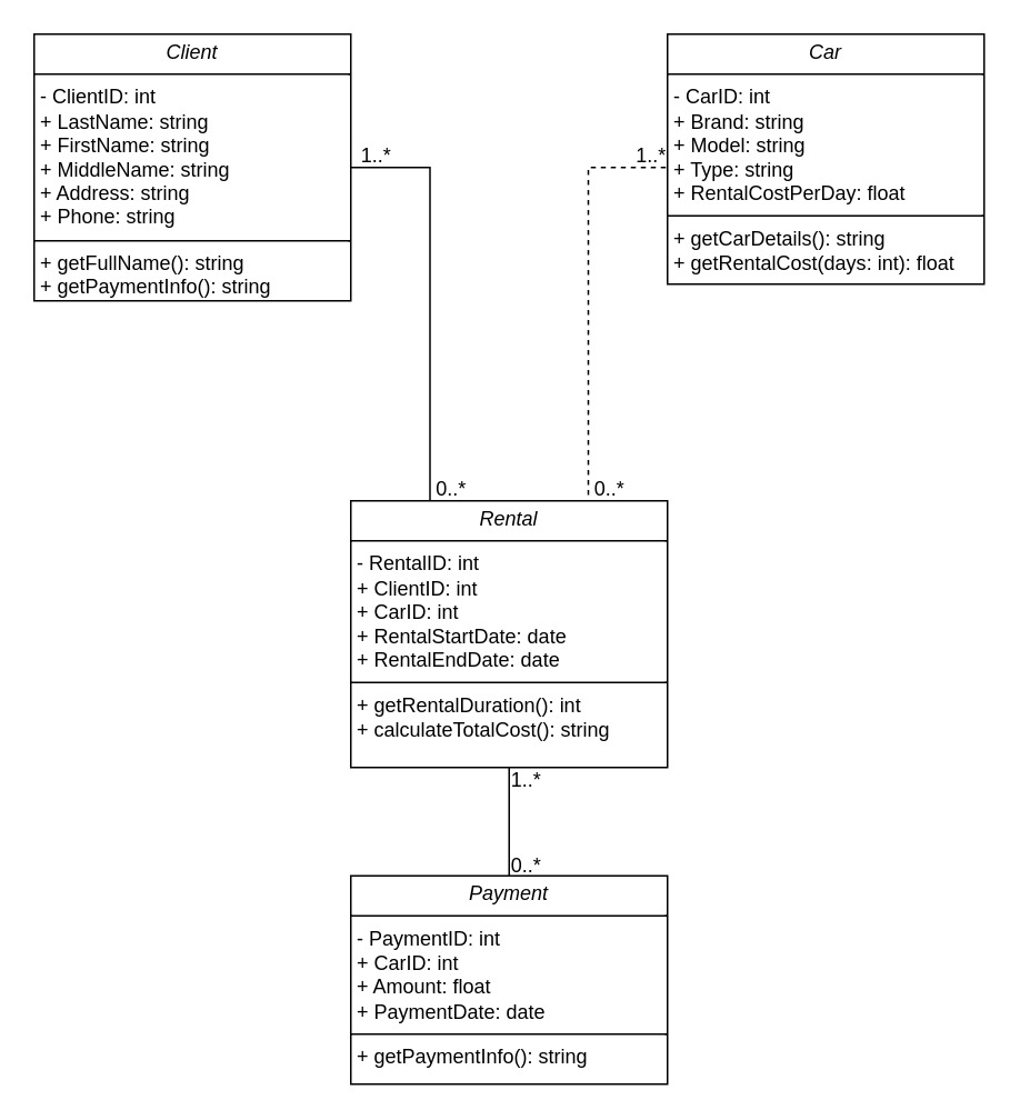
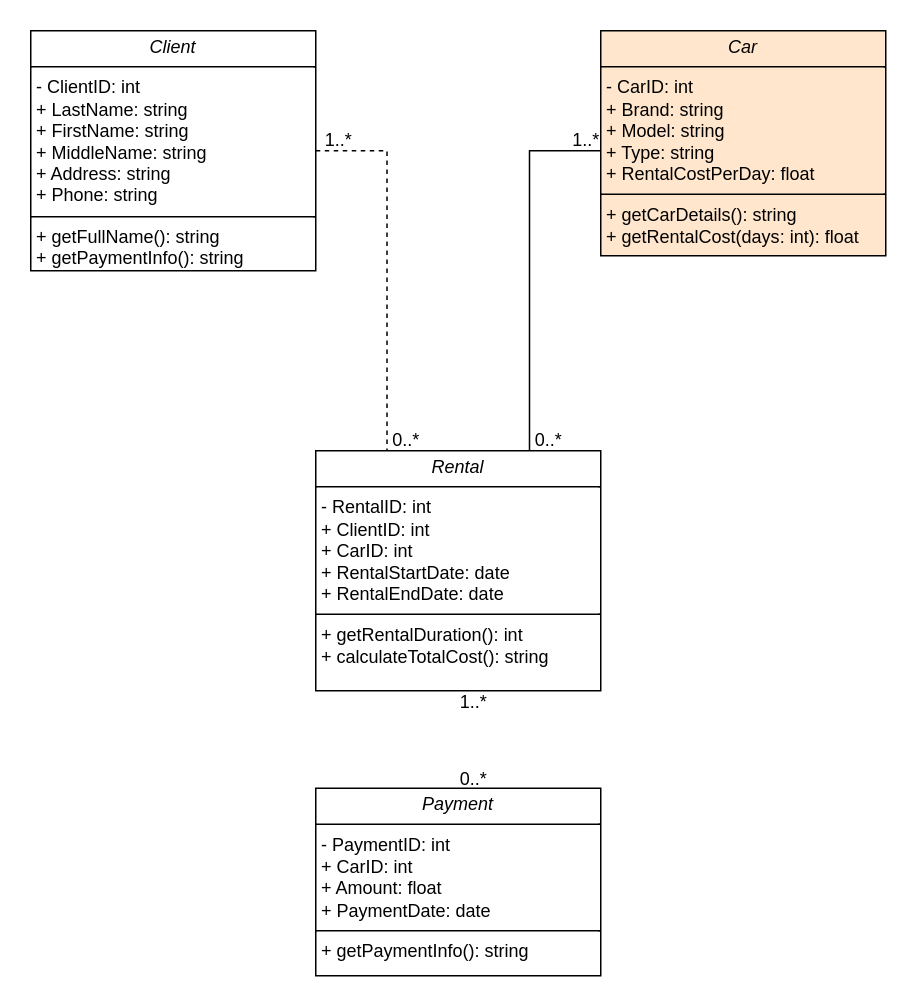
- <mxCell id="7" value="&lt;p style=&quot;margin:0px;margin-top:4px;text-align:center;&quot;&gt;&lt;i&gt;Car&lt;/i&gt;&lt;/p&gt;&lt;hr size=&quot;1&quot; style=&quot;border-style:solid;&quot;&gt;&lt;p style=&quot;margin:0px;margin-left:4px;&quot;&gt;- CarID: &lt;span class=&quot;hljs-keyword&quot;&gt;int&lt;/span&gt;&lt;/p&gt;&lt;p style=&quot;margin:0px;margin-left:4px;&quot;&gt;+ Brand: &lt;span class=&quot;hljs-keyword&quot;&gt;string&lt;/span&gt;&lt;/p&gt;&lt;p style=&quot;margin:0px;margin-left:4px;&quot;&gt;+ Model: &lt;span class=&quot;hljs-keyword&quot;&gt;string&lt;/span&gt;&lt;/p&gt;&lt;p style=&quot;margin:0px;margin-left:4px;&quot;&gt;+ Type: &lt;span class=&quot;hljs-keyword&quot;&gt;string&lt;/span&gt;&lt;/p&gt;&lt;p style=&quot;margin:0px;margin-left:4px;&quot;&gt;+ RentalCostPerDay: &lt;span class=&quot;hljs-keyword&quot;&gt;float&lt;/span&gt;&lt;br&gt;&lt;/p&gt;&lt;hr size=&quot;1&quot; style=&quot;border-style:solid;&quot;&gt;&lt;p style=&quot;margin:0px;margin-left:4px;&quot;&gt;+ &lt;span class=&quot;hljs-title function_ invoke__&quot;&gt;getCarDetails&lt;/span&gt;(): &lt;span class=&quot;hljs-keyword&quot;&gt;string&lt;/span&gt;&lt;/p&gt;&lt;p style=&quot;margin:0px;margin-left:4px;&quot;&gt;+ &lt;span class=&quot;hljs-title function_ invoke__&quot;&gt;getRentalCost&lt;/span&gt;(&lt;span class=&quot;hljs-attr&quot;&gt;days&lt;/span&gt;: &lt;span class=&quot;hljs-keyword&quot;&gt;int&lt;/span&gt;): &lt;span class=&quot;hljs-keyword&quot;&gt;float&lt;/span&gt;&lt;br&gt;&lt;/p&gt;" style="verticalAlign=top;align=left;overflow=fill;html=1;whiteSpace=wrap;" vertex="1" parent="1"><mxGeometry x="400" y="20" width="190" height="150" as="geometry" /></mxCell>
+ <mxCell id="7" value="&lt;p style=&quot;margin:0px;margin-top:4px;text-align:center;&quot;&gt;&lt;i&gt;Car&lt;/i&gt;&lt;/p&gt;&lt;hr size=&quot;1&quot; style=&quot;border-style:solid;&quot;&gt;&lt;p style=&quot;margin:0px;margin-left:4px;&quot;&gt;- CarID: &lt;span class=&quot;hljs-keyword&quot;&gt;int&lt;/span&gt;&lt;/p&gt;&lt;p style=&quot;margin:0px;margin-left:4px;&quot;&gt;+ Brand: &lt;span class=&quot;hljs-keyword&quot;&gt;string&lt;/span&gt;&lt;/p&gt;&lt;p style=&quot;margin:0px;margin-left:4px;&quot;&gt;+ Model: &lt;span class=&quot;hljs-keyword&quot;&gt;string&lt;/span&gt;&lt;/p&gt;&lt;p style=&quot;margin:0px;margin-left:4px;&quot;&gt;+ Type: &lt;span class=&quot;hljs-keyword&quot;&gt;string&lt;/span&gt;&lt;/p&gt;&lt;p style=&quot;margin:0px;margin-left:4px;&quot;&gt;+ RentalCostPerDay: &lt;span class=&quot;hljs-keyword&quot;&gt;float&lt;/span&gt;&lt;br&gt;&lt;/p&gt;&lt;hr size=&quot;1&quot; style=&quot;border-style:solid;&quot;&gt;&lt;p style=&quot;margin:0px;margin-left:4px;&quot;&gt;+ &lt;span class=&quot;hljs-title function_ invoke__&quot;&gt;getCarDetails&lt;/span&gt;(): &lt;span class=&quot;hljs-keyword&quot;&gt;string&lt;/span&gt;&lt;/p&gt;&lt;p style=&quot;margin:0px;margin-left:4px;&quot;&gt;+ &lt;span class=&quot;hljs-title function_ invoke__&quot;&gt;getRentalCost&lt;/span&gt;(&lt;span class=&quot;hljs-attr&quot;&gt;days&lt;/span&gt;: &lt;span class=&quot;hljs-keyword&quot;&gt;int&lt;/span&gt;): &lt;span class=&quot;hljs-keyword&quot;&gt;float&lt;/span&gt;&lt;br&gt;&lt;/p&gt;" style="verticalAlign=top;align=left;overflow=fill;html=1;whiteSpace=wrap;fillColor=#ffe6cc;" vertex="1" parent="1"><mxGeometry x="400" y="20" width="190" height="150" as="geometry" /></mxCell>
- <mxCell id="6" style="edgeStyle=orthogonalEdgeStyle;rounded=0;orthogonalLoop=1;jettySize=auto;html=1;exitX=0;exitY=0.5;exitDx=0;exitDy=0;entryX=0.75;entryY=0;entryDx=0;entryDy=0;endArrow=none;endFill=0;dashed=1;" edge="1" parent="1" source="7" target="5"><mxGeometry relative="1" as="geometry"><Array as="points"><mxPoint x="400" y="100" /><mxPoint x="352" y="100" /></Array></mxGeometry></mxCell>
+ <mxCell id="6" style="edgeStyle=orthogonalEdgeStyle;rounded=0;orthogonalLoop=1;jettySize=auto;html=1;exitX=0;exitY=0.5;exitDx=0;exitDy=0;entryX=0.75;entryY=0;entryDx=0;entryDy=0;endArrow=none;endFill=0;" edge="1" parent="1" source="7" target="5"><mxGeometry relative="1" as="geometry"><Array as="points"><mxPoint x="400" y="100" /><mxPoint x="352" y="100" /></Array></mxGeometry></mxCell>
- <mxCell id="2" style="edgeStyle=orthogonalEdgeStyle;rounded=0;orthogonalLoop=1;jettySize=auto;html=1;exitX=1;exitY=0.5;exitDx=0;exitDy=0;entryX=0.25;entryY=0;entryDx=0;entryDy=0;endArrow=none;endFill=0;" edge="1" parent="1" source="3" target="5"><mxGeometry relative="1" as="geometry" /></mxCell>
+ <mxCell id="2" style="edgeStyle=orthogonalEdgeStyle;rounded=0;orthogonalLoop=1;jettySize=auto;html=1;exitX=1;exitY=0.5;exitDx=0;exitDy=0;entryX=0.25;entryY=0;entryDx=0;entryDy=0;endArrow=none;endFill=0;dashed=1;" edge="1" parent="1" source="3" target="5"><mxGeometry relative="1" as="geometry" /></mxCell>
- <mxCell id="4" style="edgeStyle=orthogonalEdgeStyle;rounded=0;orthogonalLoop=1;jettySize=auto;html=1;exitX=0.5;exitY=1;exitDx=0;exitDy=0;entryX=0.5;entryY=0;entryDx=0;entryDy=0;endArrow=none;endFill=0;" edge="1" parent="1" source="5" target="8"><mxGeometry relative="1" as="geometry" /></mxCell>
